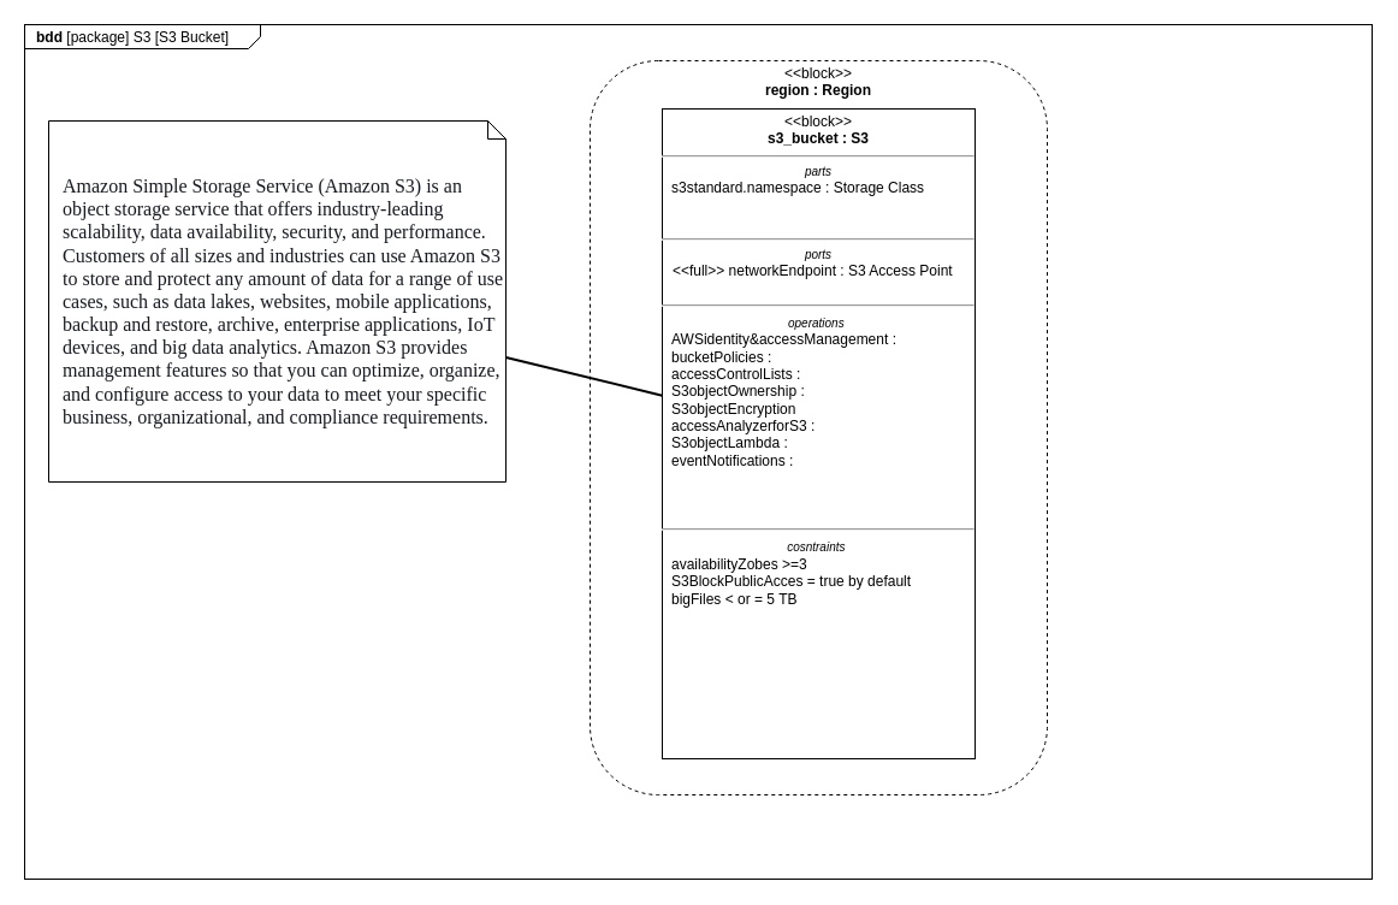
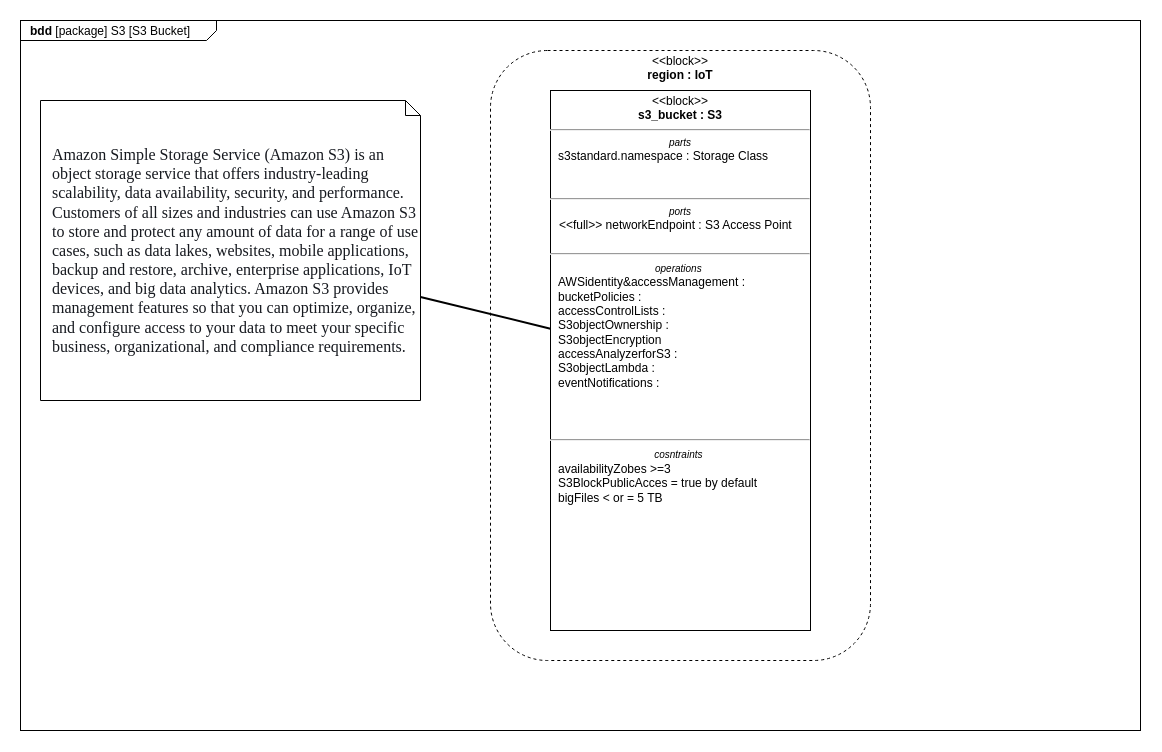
- <mxCell id="3" value="&lt;p style=&quot;margin:0px;margin-top:4px;text-align:center;&quot;&gt;&amp;lt;&amp;lt;block&amp;gt;&amp;gt;&lt;br&gt;&lt;b&gt;region : Region&lt;/b&gt;&lt;/p&gt;&lt;p style=&quot;font-size:10px;margin:0px;text-align:center;&quot;&gt;&lt;/p&gt;&lt;p style=&quot;margin: 0px; text-align: center; font-size: 10px;&quot;&gt;&lt;br&gt;&lt;/p&gt;&lt;p style=&quot;margin: 0px 0px 0px 8px;&quot;&gt;&lt;br&gt;&lt;/p&gt;" style="shape=rect;html=1;overflow=fill;verticalAlign=top;align=left;whiteSpace=wrap;rounded=1;dashed=1;" parent="1" vertex="1"><mxGeometry x="490" y="50" width="380" height="610" as="geometry" /></mxCell>
+ <mxCell id="3" value="&lt;p style=&quot;margin:0px;margin-top:4px;text-align:center;&quot;&gt;&amp;lt;&amp;lt;block&amp;gt;&amp;gt;&lt;br&gt;&lt;b&gt;region : IoT&lt;/b&gt;&lt;/p&gt;&lt;p style=&quot;font-size:10px;margin:0px;text-align:center;&quot;&gt;&lt;/p&gt;&lt;p style=&quot;margin: 0px; text-align: center; font-size: 10px;&quot;&gt;&lt;br&gt;&lt;/p&gt;&lt;p style=&quot;margin: 0px 0px 0px 8px;&quot;&gt;&lt;br&gt;&lt;/p&gt;" style="shape=rect;html=1;overflow=fill;verticalAlign=top;align=left;whiteSpace=wrap;rounded=1;dashed=1;" parent="1" vertex="1"><mxGeometry x="490" y="50" width="380" height="610" as="geometry" /></mxCell>
